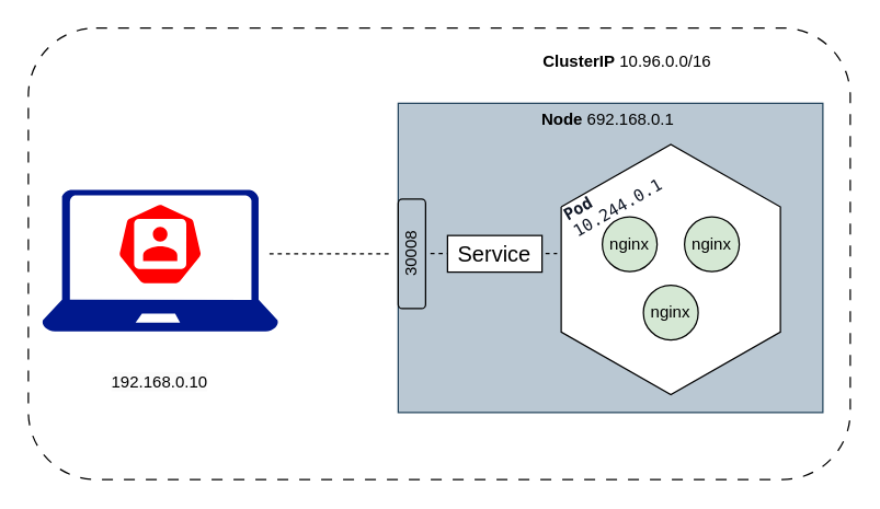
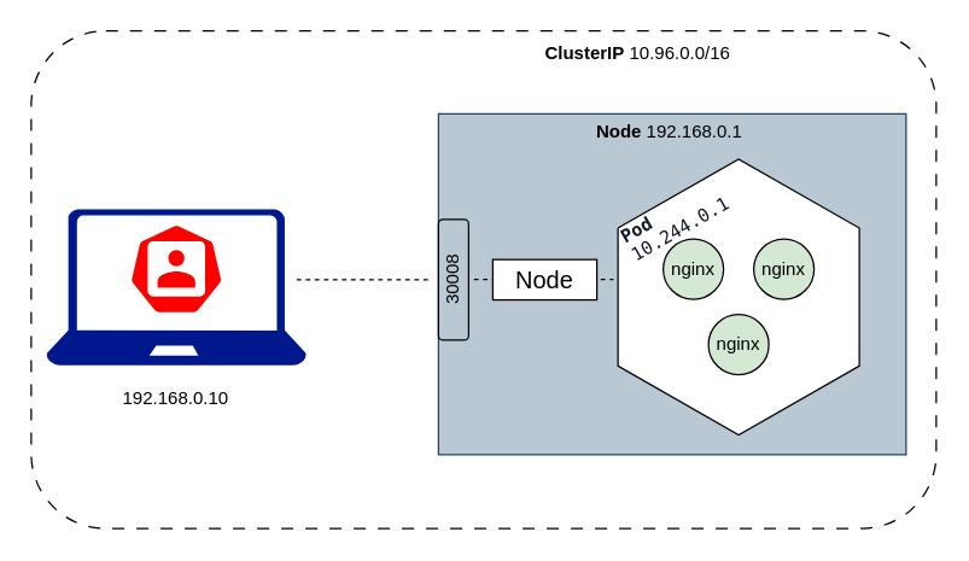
- <mxCell id="11" value="&lt;b&gt;ClusterIP&amp;nbsp;&lt;/b&gt;10.96.0.0/16&lt;b&gt;&amp;nbsp;&lt;/b&gt;" style="text;html=1;strokeColor=none;fillColor=none;align=center;verticalAlign=middle;whiteSpace=wrap;rounded=0;" parent="1" vertex="1"><mxGeometry x="384" y="30" width="150" height="30" as="geometry" /></mxCell>
+ <mxCell id="11" value="&lt;b&gt;ClusterIP&amp;nbsp;&lt;/b&gt;10.96.0.0/16&lt;b&gt;&amp;nbsp;&lt;/b&gt;" style="text;html=1;strokeColor=none;fillColor=none;align=center;verticalAlign=middle;whiteSpace=wrap;rounded=0;" parent="1" vertex="1"><mxGeometry x="349" y="20" width="150" height="30" as="geometry" /></mxCell>
- <mxCell id="4" value="&lt;b&gt;Node&amp;nbsp;&lt;/b&gt;692.168.0.1&lt;b&gt;&amp;nbsp;&lt;/b&gt;" style="text;html=1;strokeColor=none;fillColor=none;align=center;verticalAlign=middle;whiteSpace=wrap;rounded=0;" parent="1" vertex="1"><mxGeometry x="370" y="72" width="150" height="30" as="geometry" /></mxCell>
+ <mxCell id="4" value="&lt;b&gt;Node&amp;nbsp;&lt;/b&gt;192.168.0.1&lt;b&gt;&amp;nbsp;&lt;/b&gt;" style="text;html=1;strokeColor=none;fillColor=none;align=center;verticalAlign=middle;whiteSpace=wrap;rounded=0;" parent="1" vertex="1"><mxGeometry x="370" y="72" width="150" height="30" as="geometry" /></mxCell>
- <mxCell id="17" value="&lt;font style=&quot;font-size: 16px;&quot;&gt;Service&lt;/font&gt;" style="rounded=0;whiteSpace=wrap;html=1;" vertex="1" parent="1"><mxGeometry x="326" y="171.63" width="69" height="26.75" as="geometry" /></mxCell>
+ <mxCell id="17" value="&lt;font style=&quot;font-size: 16px;&quot;&gt;Node&lt;/font&gt;" style="rounded=0;whiteSpace=wrap;html=1;" vertex="1" parent="1"><mxGeometry x="326" y="171.63" width="69" height="26.75" as="geometry" /></mxCell>
- <mxCell id="13" value="&lt;span style=&quot;color: rgb(0, 0, 0); font-family: Helvetica; font-size: 12px; font-style: normal; font-variant-ligatures: normal; font-variant-caps: normal; font-weight: 400; letter-spacing: normal; orphans: 2; text-align: center; text-indent: 0px; text-transform: none; widows: 2; word-spacing: 0px; -webkit-text-stroke-width: 0px; background-color: rgb(251, 251, 251); text-decoration-thickness: initial; text-decoration-style: initial; text-decoration-color: initial; float: none; display: inline !important;&quot;&gt;192.168.0.10&lt;/span&gt;" style="text;whiteSpace=wrap;html=1;" vertex="1" parent="1"><mxGeometry x="78.52" y="265" width="75.47" height="27.14" as="geometry" /></mxCell>
+ <mxCell id="13" value="&lt;span style=&quot;color: rgb(0, 0, 0); font-family: Helvetica; font-size: 12px; font-style: normal; font-variant-ligatures: normal; font-variant-caps: normal; font-weight: 400; letter-spacing: normal; orphans: 2; text-align: center; text-indent: 0px; text-transform: none; widows: 2; word-spacing: 0px; -webkit-text-stroke-width: 0px; background-color: rgb(251, 251, 251); text-decoration-thickness: initial; text-decoration-style: initial; text-decoration-color: initial; float: none; display: inline !important;&quot;&gt;192.168.0.10&lt;/span&gt;" style="text;whiteSpace=wrap;html=1;" vertex="1" parent="1"><mxGeometry x="78.52" y="250" width="75.47" height="27.14" as="geometry" /></mxCell>
